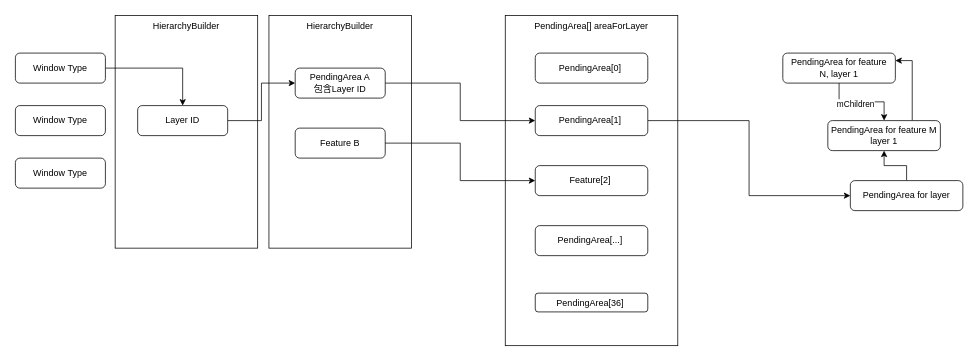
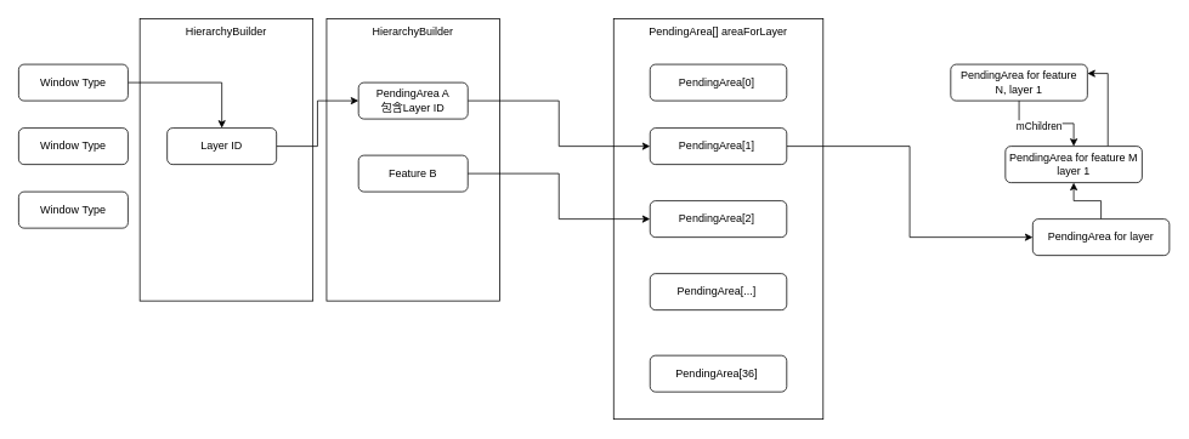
- <mxCell id="8" value="Feature[2]&amp;nbsp;" style="rounded=1;whiteSpace=wrap;html=1;" vertex="1" parent="1"><mxGeometry x="713" y="220" width="150" height="40" as="geometry" /></mxCell>
+ <mxCell id="8" value="PendingArea[2]&amp;nbsp;" style="rounded=1;whiteSpace=wrap;html=1;" vertex="1" parent="1"><mxGeometry x="713" y="220" width="150" height="40" as="geometry" /></mxCell>
- <mxCell id="10" value="PendingArea[36]&amp;nbsp;" style="rounded=1;whiteSpace=wrap;html=1;" vertex="1" parent="1"><mxGeometry x="713" y="390" width="150" height="25" as="geometry" /></mxCell>
+ <mxCell id="10" value="PendingArea[36]&amp;nbsp;" style="rounded=1;whiteSpace=wrap;html=1;" vertex="1" parent="1"><mxGeometry x="713" y="390" width="150" height="40" as="geometry" /></mxCell>
